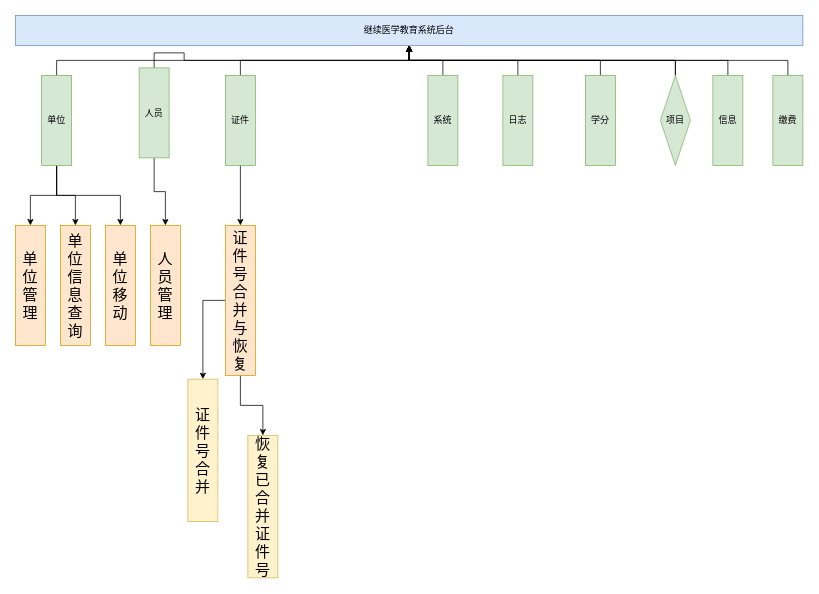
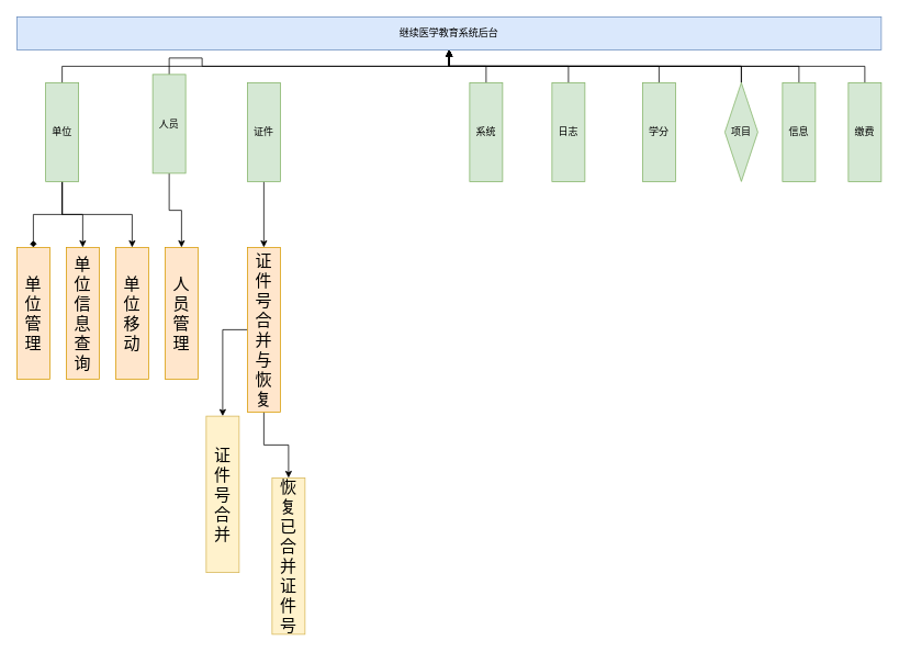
- <mxCell id="18" value="" style="edgeStyle=orthogonalEdgeStyle;rounded=0;orthogonalLoop=1;jettySize=auto;html=1;" edge="1" parent="1" source="20" target="2"><mxGeometry relative="1" as="geometry" /></mxCell>
- <mxCell id="4" value="" style="edgeStyle=orthogonalEdgeStyle;rounded=0;orthogonalLoop=1;jettySize=auto;html=1;fontSize=20;entryX=0;entryY=0.5;entryDx=0;entryDy=0;exitX=1;exitY=0.5;exitDx=0;exitDy=0;" edge="1" parent="1" source="7" target="17"><mxGeometry relative="1" as="geometry"><mxPoint x="125" y="300" as="targetPoint" /></mxGeometry></mxCell>
+ <mxCell id="4" value="" style="edgeStyle=orthogonalEdgeStyle;rounded=0;orthogonalLoop=1;jettySize=auto;html=1;fontSize=20;entryX=0;entryY=0.5;entryDx=0;entryDy=0;exitX=1;exitY=0.5;exitDx=0;exitDy=0;endArrow=diamond;" edge="1" parent="1" source="7" target="17"><mxGeometry relative="1" as="geometry"><mxPoint x="125" y="300" as="targetPoint" /></mxGeometry></mxCell>
